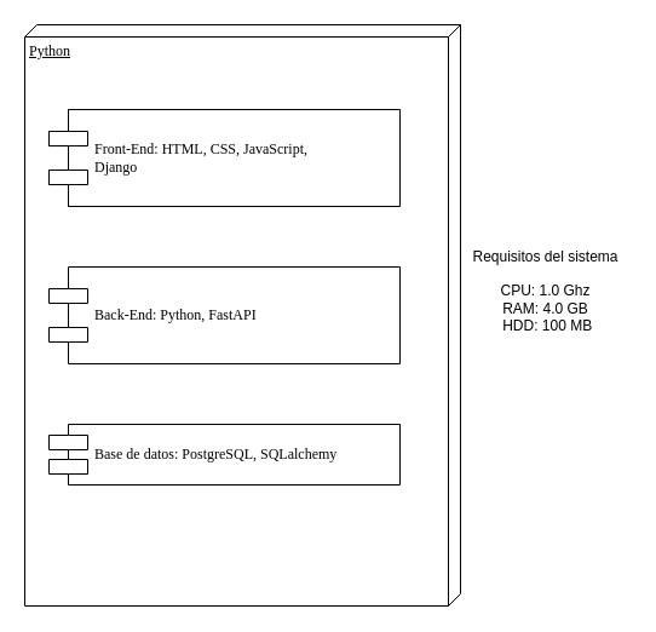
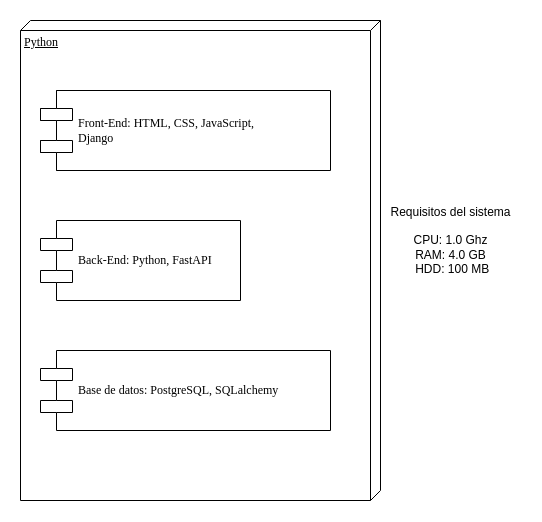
- <mxCell id="5" value="Back-End: Python, FastAPI" style="shape=component;align=left;spacingLeft=36;rounded=0;shadow=0;comic=0;labelBackgroundColor=none;strokeWidth=1;fontFamily=Verdana;fontSize=12;html=1;" vertex="1" parent="1"><mxGeometry x="40" y="220" width="290" height="80" as="geometry" /></mxCell>
+ <mxCell id="5" value="Back-End: Python, FastAPI" style="shape=component;align=left;spacingLeft=36;rounded=0;shadow=0;comic=0;labelBackgroundColor=none;strokeWidth=1;fontFamily=Verdana;fontSize=12;html=1;" vertex="1" parent="1"><mxGeometry x="40" y="220" width="200" height="80" as="geometry" /></mxCell>
- <mxCell id="6" value="Base de datos: PostgreSQL, SQLalchemy" style="shape=component;align=left;spacingLeft=36;rounded=0;shadow=0;comic=0;labelBackgroundColor=none;strokeWidth=1;fontFamily=Verdana;fontSize=12;html=1;" vertex="1" parent="1"><mxGeometry x="40" y="350" width="290" height="50" as="geometry" /></mxCell>
+ <mxCell id="6" value="Base de datos: PostgreSQL, SQLalchemy" style="shape=component;align=left;spacingLeft=36;rounded=0;shadow=0;comic=0;labelBackgroundColor=none;strokeWidth=1;fontFamily=Verdana;fontSize=12;html=1;" vertex="1" parent="1"><mxGeometry x="40" y="350" width="290" height="80" as="geometry" /></mxCell>
